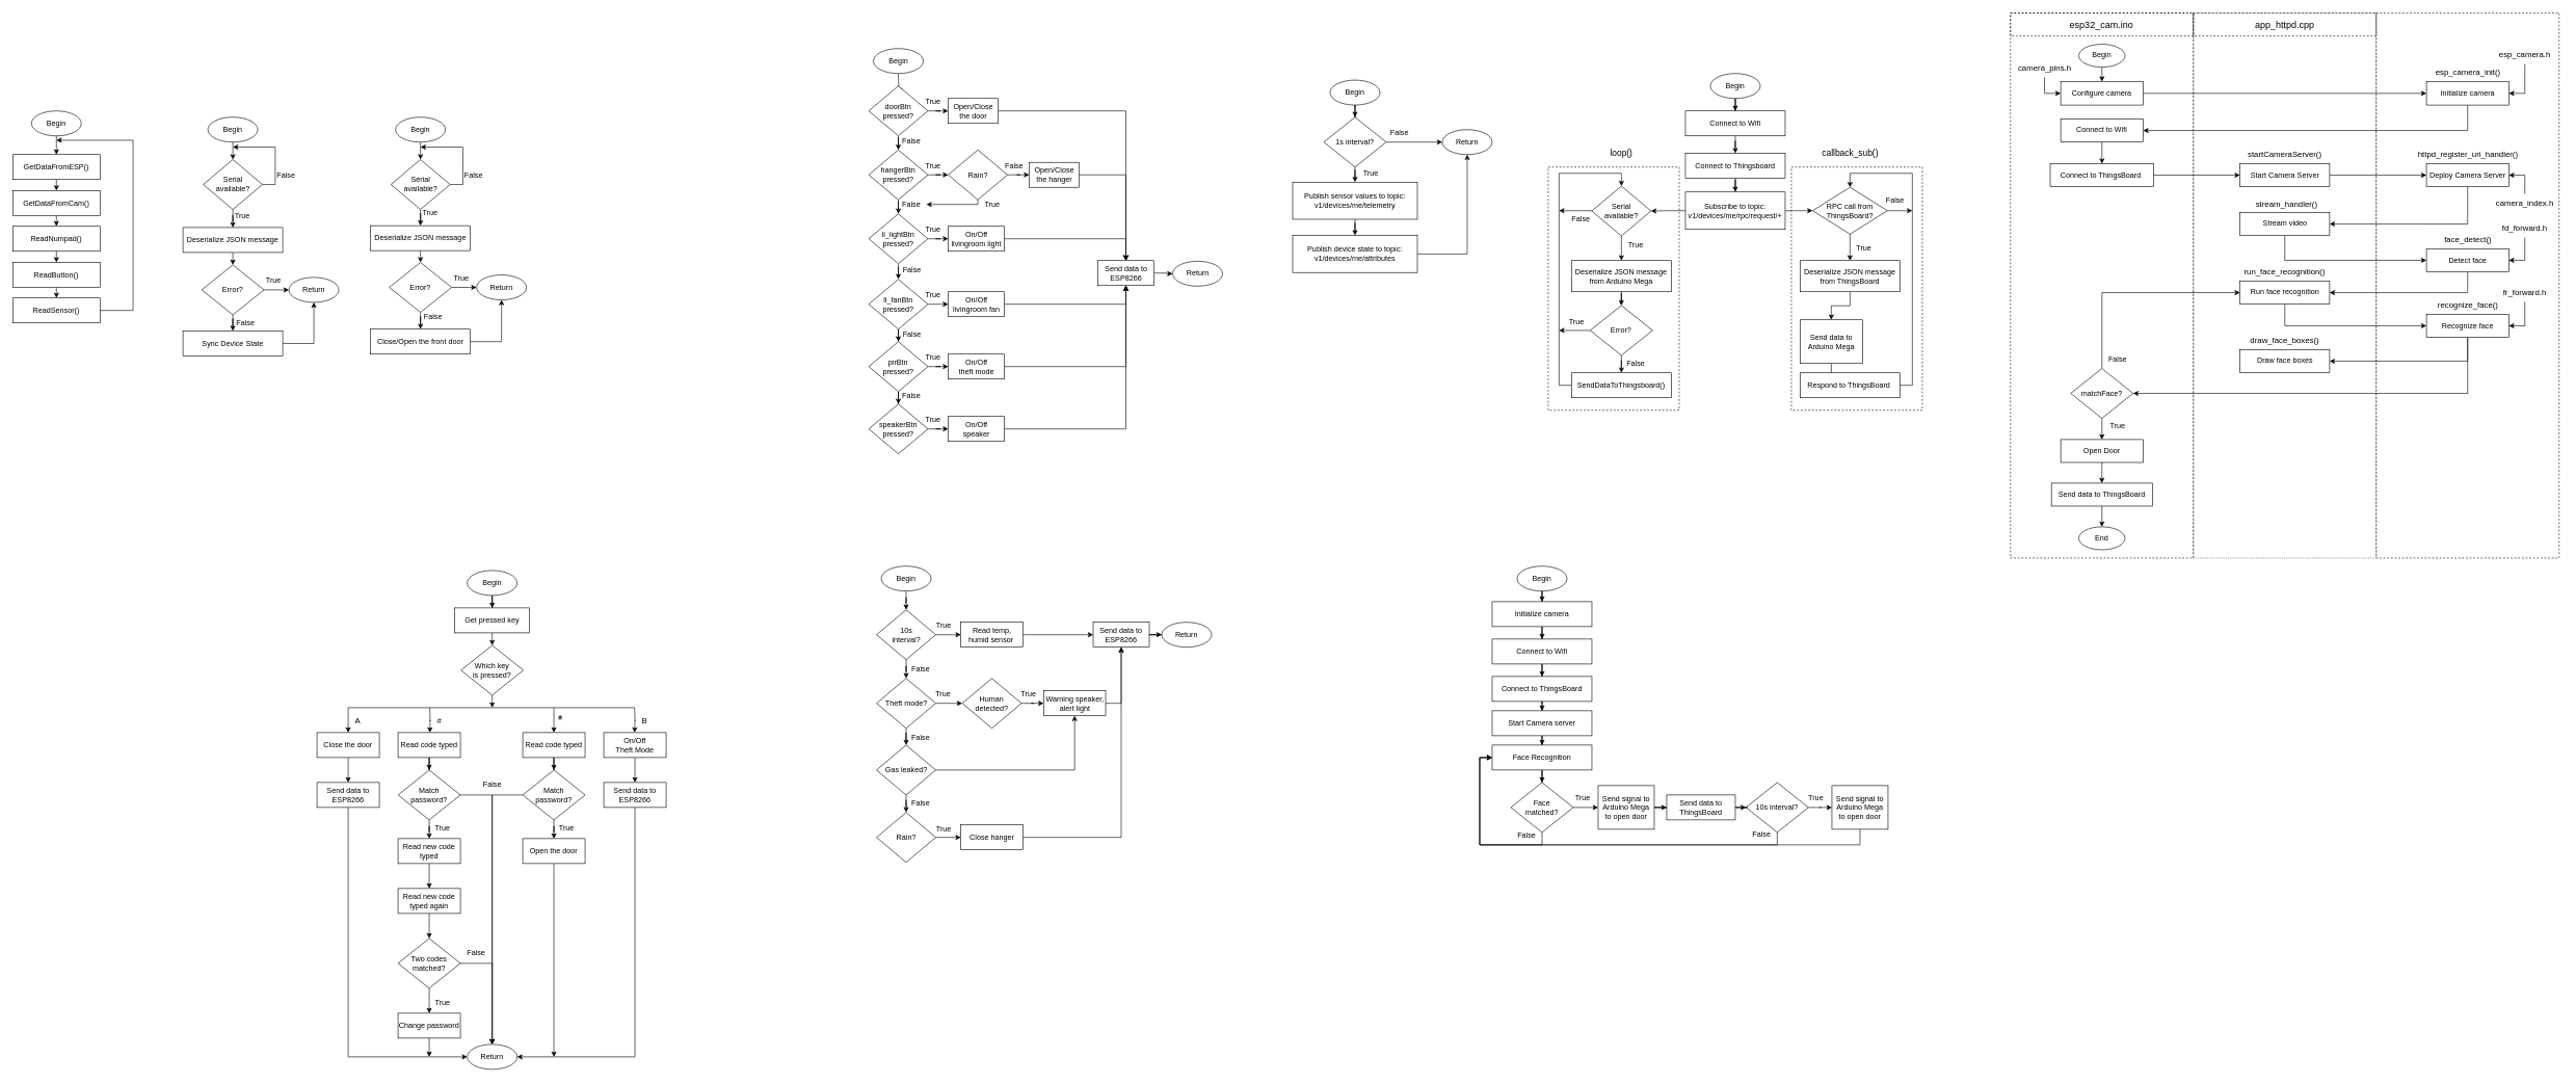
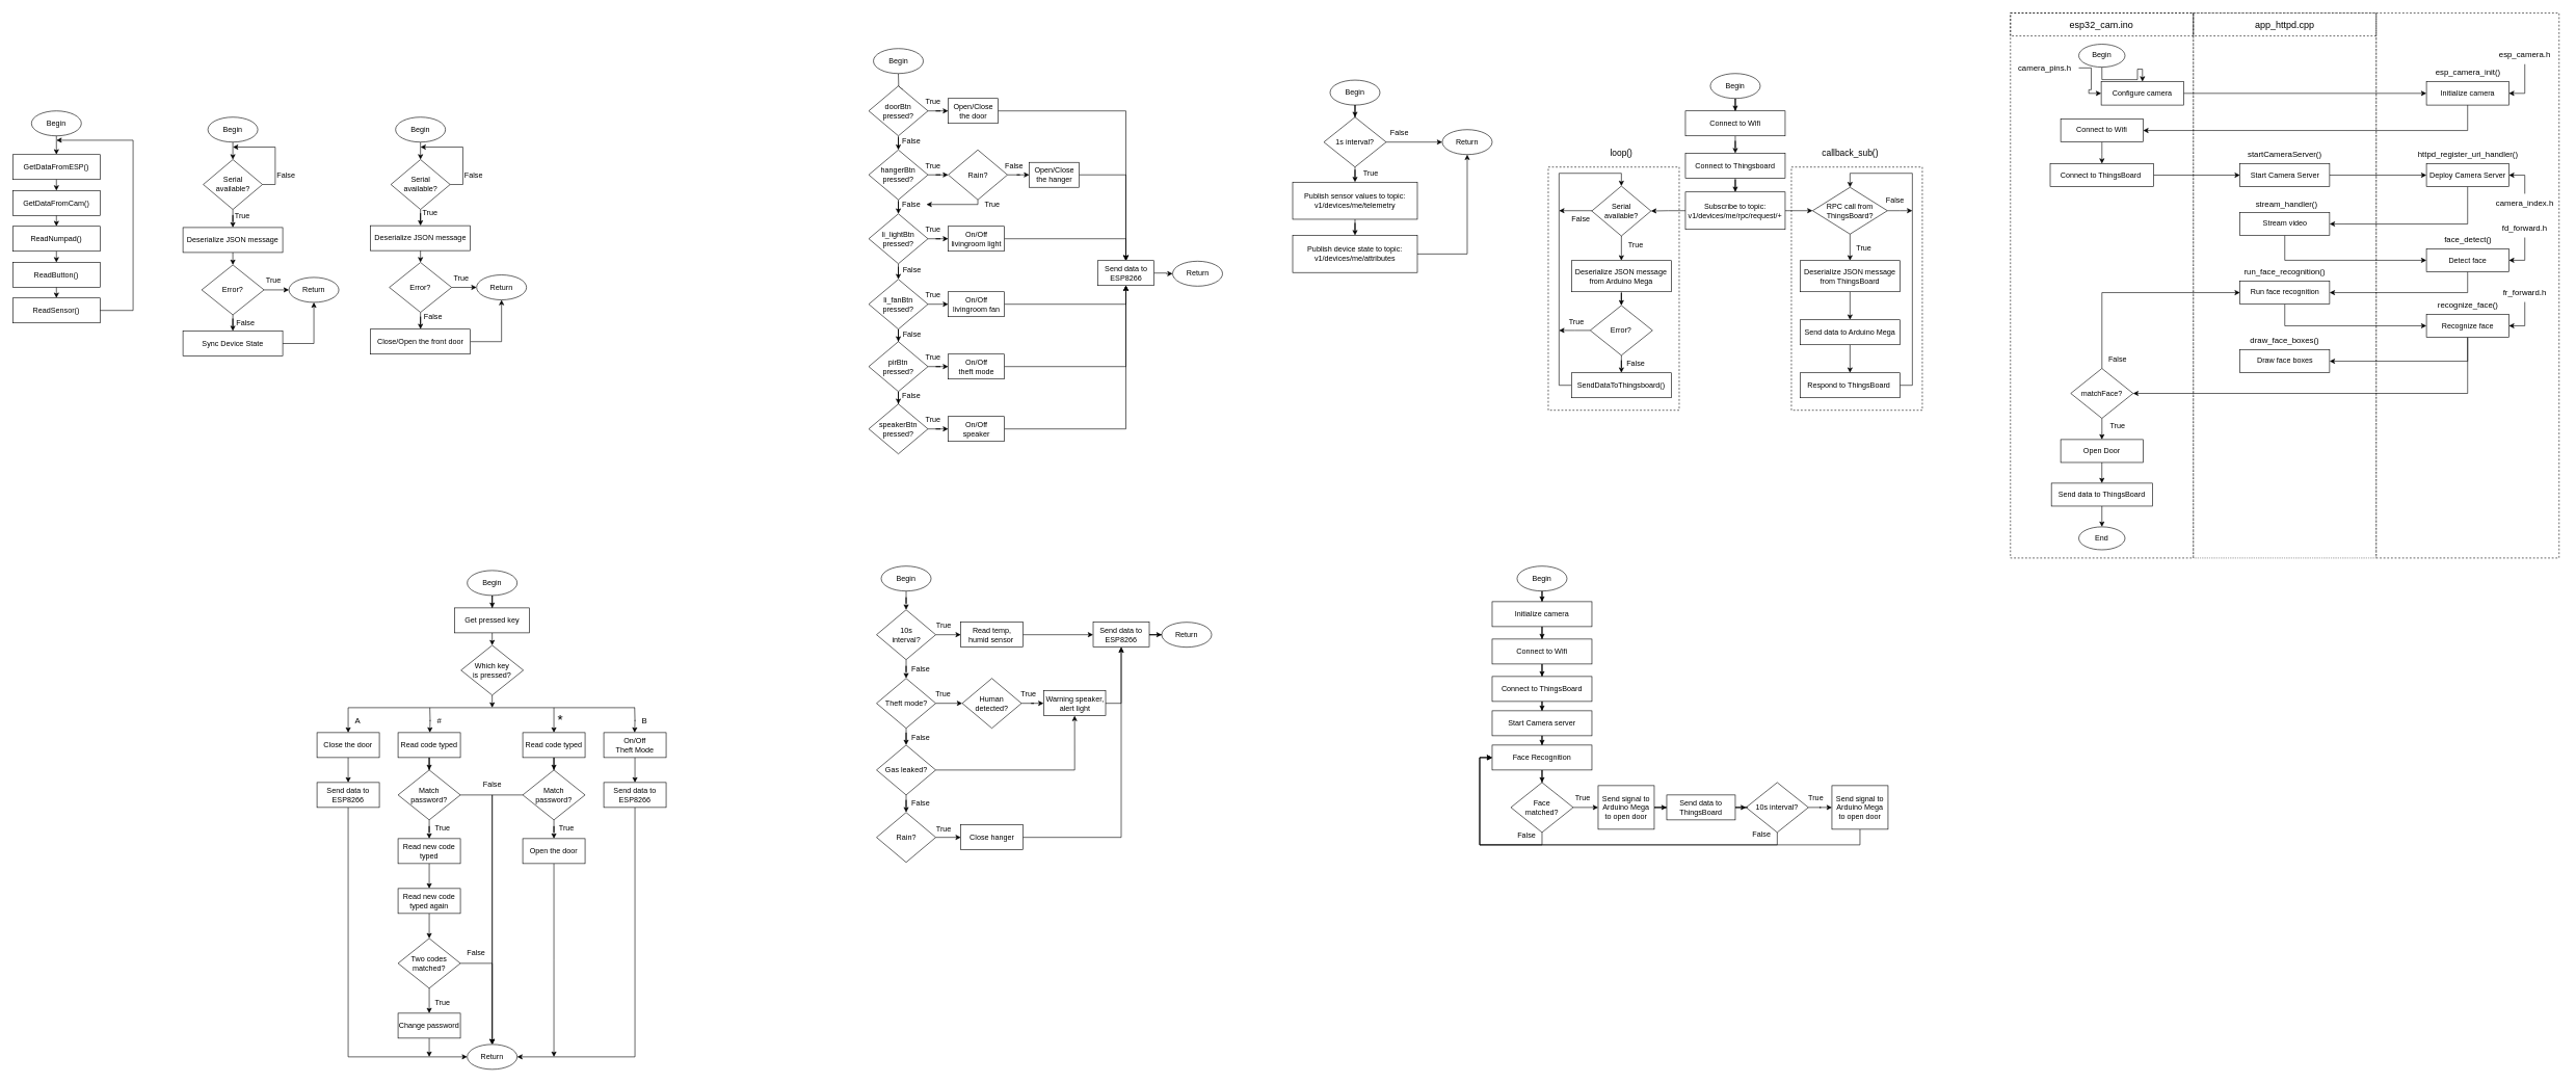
- <mxCell id="251" value="Configure camera" style="rounded=0;whiteSpace=wrap;html=1;" parent="1" vertex="1"><mxGeometry x="3304.953" y="130.004" width="132.207" height="37.59" as="geometry" /></mxCell>
+ <mxCell id="251" value="Configure camera" style="rounded=0;whiteSpace=wrap;html=1;" parent="1" vertex="1"><mxGeometry x="3369.953" y="130.004" width="132.207" height="37.59" as="geometry" /></mxCell>
- <mxCell id="203" value="Send data to Arduino Mega" style="whiteSpace=wrap;html=1;" parent="1" vertex="1"><mxGeometry x="2887" y="512" width="100" height="70" as="geometry" /></mxCell>
+ <mxCell id="203" value="Send data to Arduino Mega" style="whiteSpace=wrap;html=1;" parent="1" vertex="1"><mxGeometry x="2887" y="512" width="160" height="40" as="geometry" /></mxCell>
